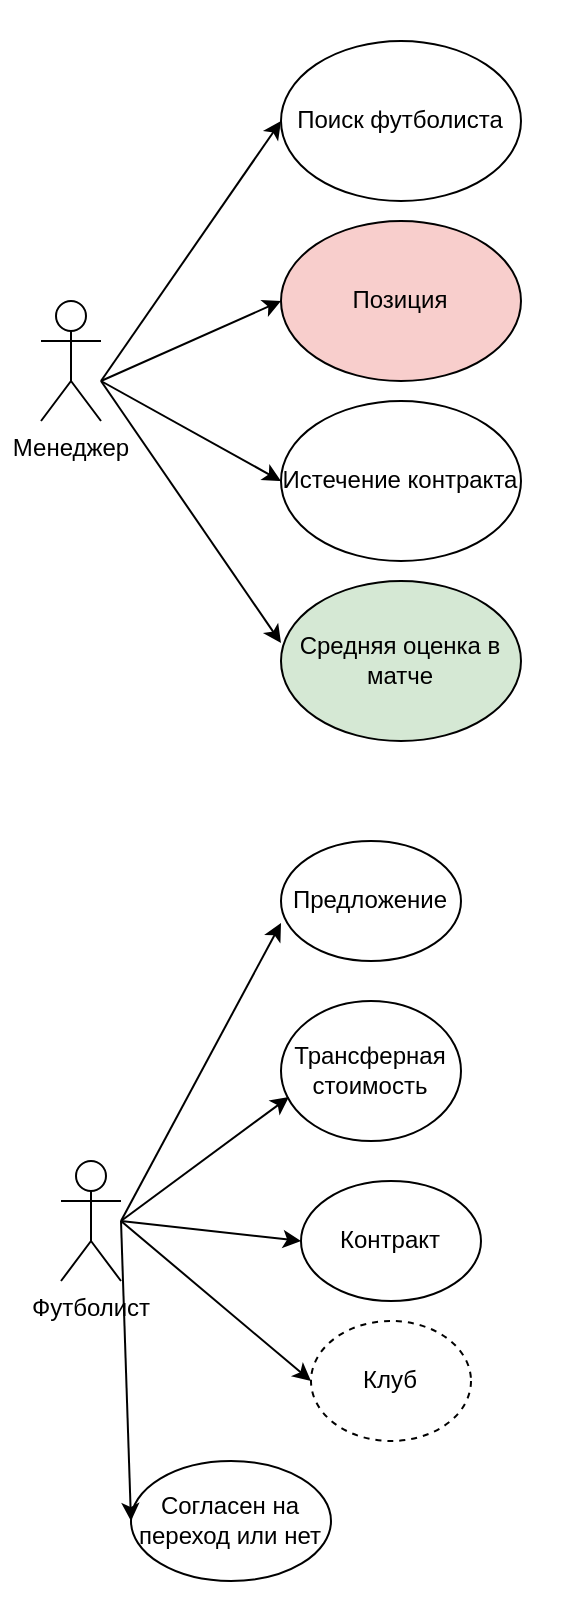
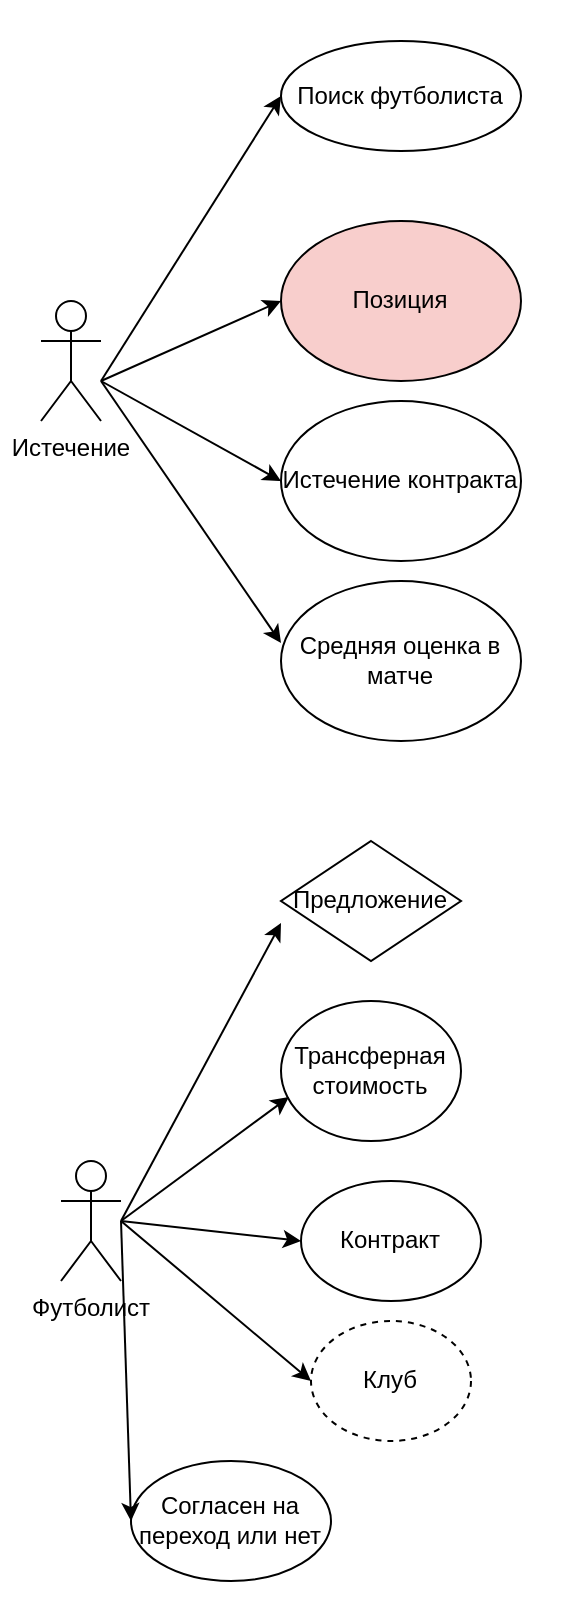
- <mxCell id="3" value="Поиск футболиста" style="ellipse;whiteSpace=wrap;html=1;" vertex="1" parent="1"><mxGeometry x="140" y="20" width="120" height="80" as="geometry" /></mxCell>
+ <mxCell id="3" value="Поиск футболиста" style="ellipse;whiteSpace=wrap;html=1;" vertex="1" parent="1"><mxGeometry x="140" y="20" width="120" height="55" as="geometry" /></mxCell>
- <mxCell id="2" value="Менеджер" style="shape=umlActor;verticalLabelPosition=bottom;verticalAlign=top;html=1;outlineConnect=0;" vertex="1" parent="1"><mxGeometry x="20" y="150" width="30" height="60" as="geometry" /></mxCell>
+ <mxCell id="2" value="Истечение" style="shape=umlActor;verticalLabelPosition=bottom;verticalAlign=top;html=1;outlineConnect=0;" vertex="1" parent="1"><mxGeometry x="20" y="150" width="30" height="60" as="geometry" /></mxCell>
- <mxCell id="6" value="Средняя оценка в матче" style="ellipse;whiteSpace=wrap;html=1;fillColor=#d5e8d4;" vertex="1" parent="1"><mxGeometry x="140" y="290" width="120" height="80" as="geometry" /></mxCell>
+ <mxCell id="6" value="Средняя оценка в матче" style="ellipse;whiteSpace=wrap;html=1;" vertex="1" parent="1"><mxGeometry x="140" y="290" width="120" height="80" as="geometry" /></mxCell>
- <mxCell id="12" value="Предложение&lt;br&gt;" style="ellipse;whiteSpace=wrap;html=1;" vertex="1" parent="1"><mxGeometry x="140" y="420" width="90" height="60" as="geometry" /></mxCell>
+ <mxCell id="12" value="Предложение&lt;br&gt;" style="rhombus;whiteSpace=wrap;html=1;" vertex="1" parent="1"><mxGeometry x="140" y="420" width="90" height="60" as="geometry" /></mxCell>
